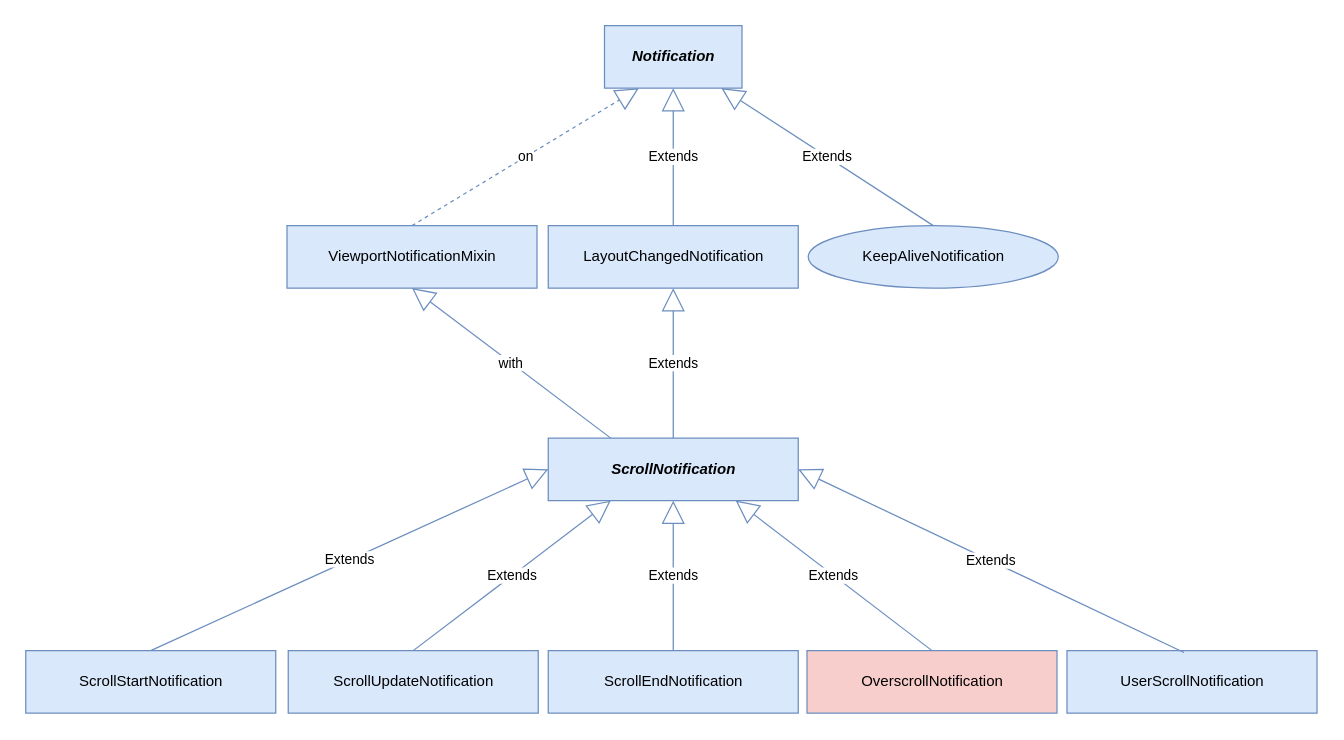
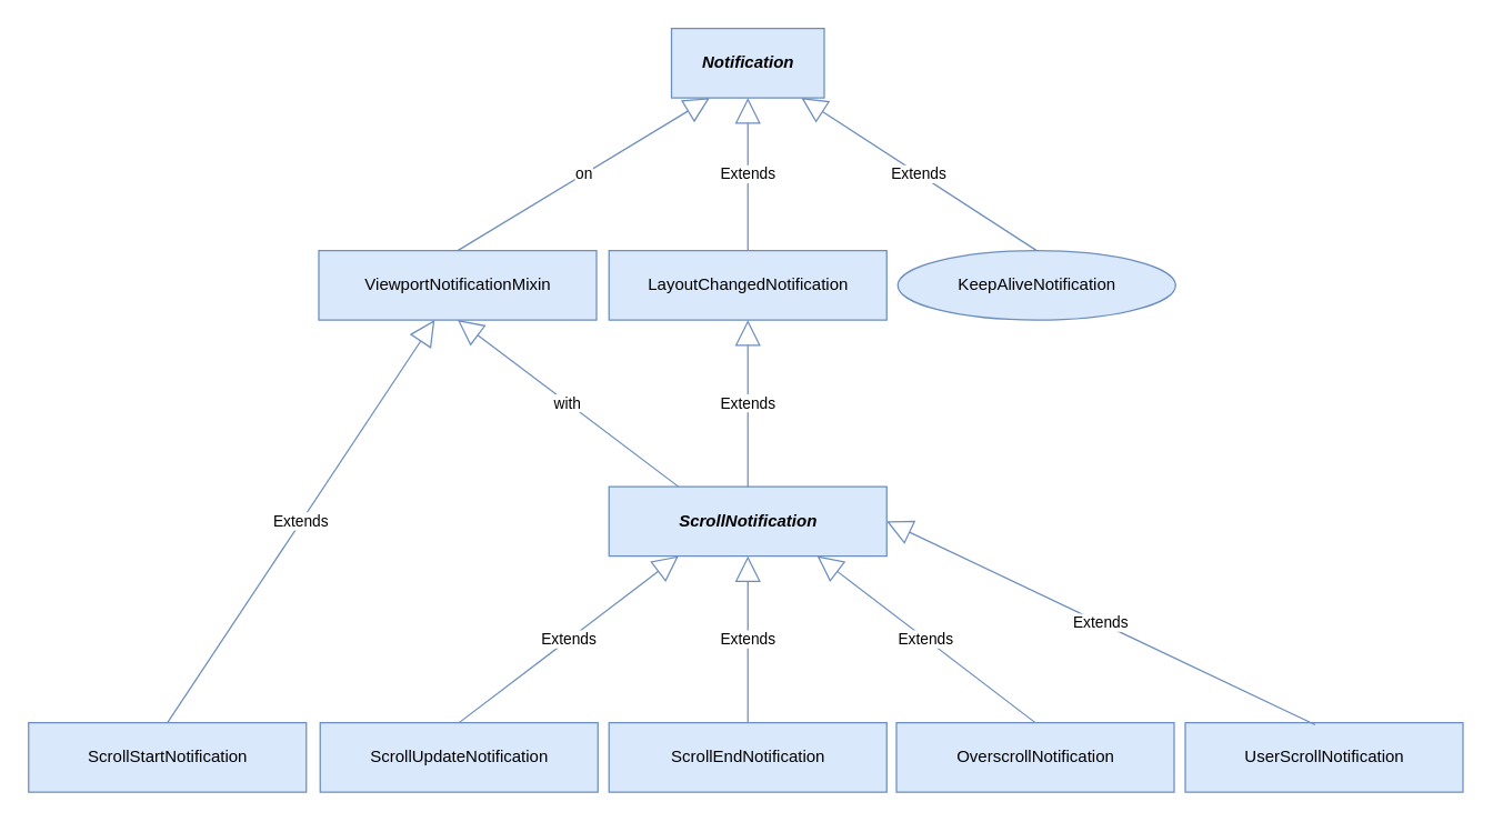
- <mxCell id="20" value="on" style="endArrow=block;endSize=16;endFill=0;html=1;rounded=0;entryX=0.25;entryY=1;entryDx=0;entryDy=0;exitX=0.5;exitY=0;exitDx=0;exitDy=0;fillColor=#dae8fc;strokeColor=#6c8ebf;dashed=1;" edge="1" parent="1" source="19" target="2"><mxGeometry width="160" relative="1" as="geometry"><mxPoint x="483" y="240" as="sourcePoint" /><mxPoint x="643" y="240" as="targetPoint" /></mxGeometry></mxCell>
+ <mxCell id="20" value="on" style="endArrow=block;endSize=16;endFill=0;html=1;rounded=0;entryX=0.25;entryY=1;entryDx=0;entryDy=0;exitX=0.5;exitY=0;exitDx=0;exitDy=0;fillColor=#dae8fc;strokeColor=#6c8ebf;" edge="1" parent="1" source="19" target="2"><mxGeometry width="160" relative="1" as="geometry"><mxPoint x="483" y="240" as="sourcePoint" /><mxPoint x="643" y="240" as="targetPoint" /></mxGeometry></mxCell>
- <mxCell id="8" value="Extends" style="endArrow=block;endSize=16;endFill=0;html=1;rounded=0;exitX=0.5;exitY=0;exitDx=0;exitDy=0;entryX=0;entryY=0.5;entryDx=0;entryDy=0;fillColor=#dae8fc;strokeColor=#6c8ebf;" edge="1" parent="1" source="7" target="5"><mxGeometry width="160" relative="1" as="geometry"><mxPoint x="353" y="320" as="sourcePoint" /><mxPoint x="433" y="370" as="targetPoint" /></mxGeometry></mxCell>
+ <mxCell id="8" value="Extends" style="endArrow=block;endSize=16;endFill=0;html=1;rounded=0;exitX=0.5;exitY=0;exitDx=0;exitDy=0;fillColor=#dae8fc;strokeColor=#6c8ebf;" edge="1" parent="1" source="7" target="19"><mxGeometry width="160" relative="1" as="geometry"><mxPoint x="353" y="320" as="sourcePoint" /><mxPoint x="433" y="370" as="targetPoint" /></mxGeometry></mxCell>
- <mxCell id="13" value="OverscrollNotification" style="html=1;fontStyle=0;fillColor=#f8cecc;strokeColor=#6c8ebf;" vertex="1" parent="1"><mxGeometry x="645" y="520" width="200" height="50" as="geometry" /></mxCell>
+ <mxCell id="13" value="OverscrollNotification" style="html=1;fontStyle=0;fillColor=#dae8fc;strokeColor=#6c8ebf;" vertex="1" parent="1"><mxGeometry x="645" y="520" width="200" height="50" as="geometry" /></mxCell>
